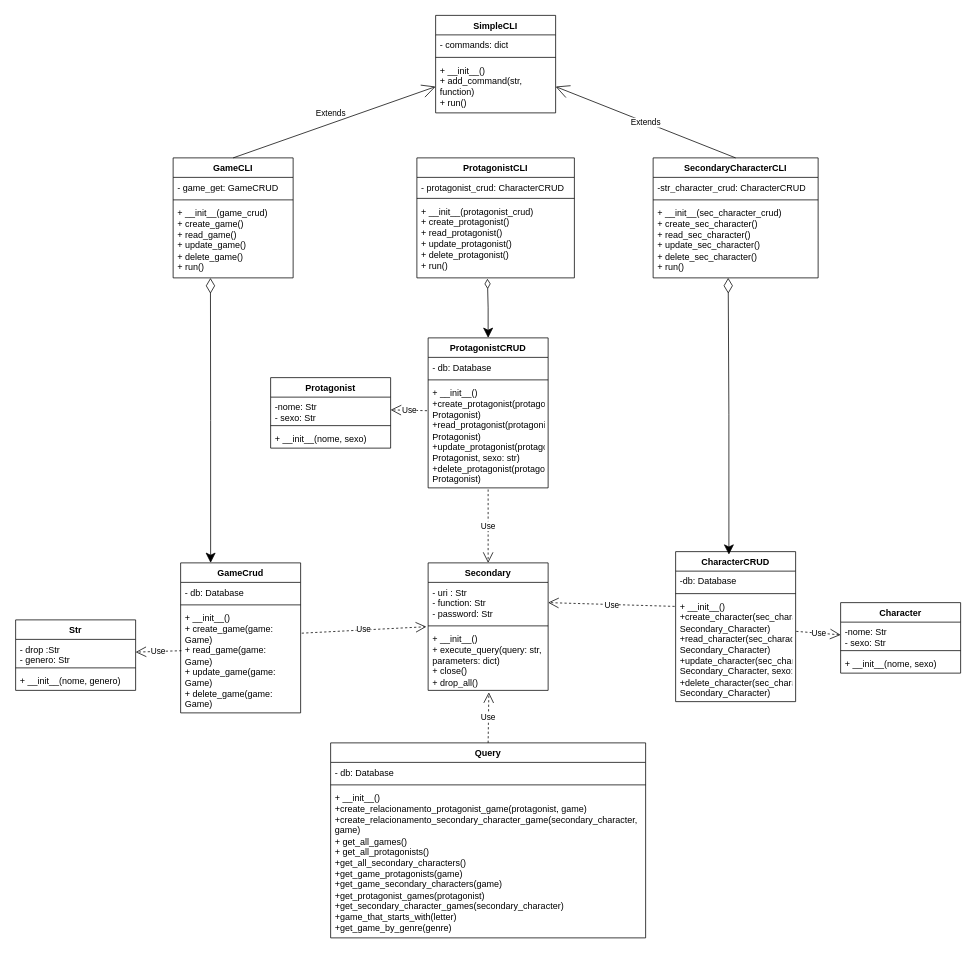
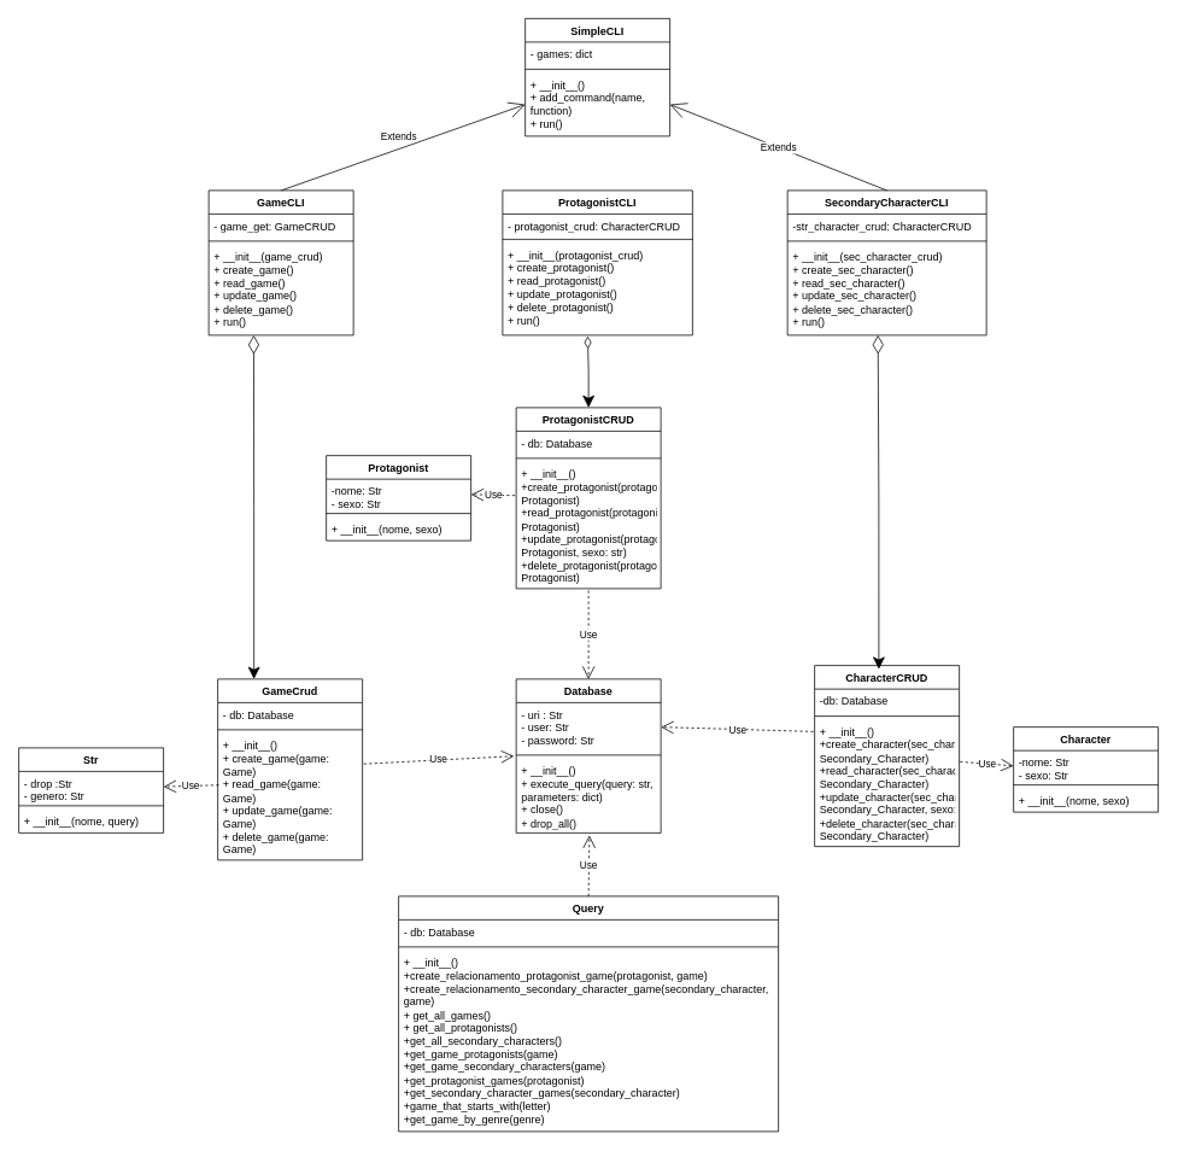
- <mxCell id="44" value="- commands: dict" style="text;strokeColor=none;fillColor=none;align=left;verticalAlign=top;spacingLeft=4;spacingRight=4;overflow=hidden;rotatable=0;points=[[0,0.5],[1,0.5]];portConstraint=eastwest;whiteSpace=wrap;html=1;" vertex="1" parent="43"><mxGeometry y="26" width="160" height="26" as="geometry" /></mxCell>
+ <mxCell id="44" value="- games: dict" style="text;strokeColor=none;fillColor=none;align=left;verticalAlign=top;spacingLeft=4;spacingRight=4;overflow=hidden;rotatable=0;points=[[0,0.5],[1,0.5]];portConstraint=eastwest;whiteSpace=wrap;html=1;" vertex="1" parent="43"><mxGeometry y="26" width="160" height="26" as="geometry" /></mxCell>
- <mxCell id="46" value="&lt;div&gt;+ __init__()&lt;/div&gt;&lt;div&gt;+ add_command(str, function)&lt;/div&gt;&lt;div&gt;+ run()&amp;nbsp;&lt;/div&gt;" style="text;strokeColor=none;fillColor=none;align=left;verticalAlign=top;spacingLeft=4;spacingRight=4;overflow=hidden;rotatable=0;points=[[0,0.5],[1,0.5]];portConstraint=eastwest;whiteSpace=wrap;html=1;" vertex="1" parent="43"><mxGeometry y="60" width="160" height="70" as="geometry" /></mxCell>
+ <mxCell id="46" value="&lt;div&gt;+ __init__()&lt;/div&gt;&lt;div&gt;+ add_command(name, function)&lt;/div&gt;&lt;div&gt;+ run()&amp;nbsp;&lt;/div&gt;" style="text;strokeColor=none;fillColor=none;align=left;verticalAlign=top;spacingLeft=4;spacingRight=4;overflow=hidden;rotatable=0;points=[[0,0.5],[1,0.5]];portConstraint=eastwest;whiteSpace=wrap;html=1;" vertex="1" parent="43"><mxGeometry y="60" width="160" height="70" as="geometry" /></mxCell>
- <mxCell id="2" value="Secondary" style="swimlane;fontStyle=1;align=center;verticalAlign=top;childLayout=stackLayout;horizontal=1;startSize=26;horizontalStack=0;resizeParent=1;resizeParentMax=0;resizeLast=0;collapsible=1;marginBottom=0;whiteSpace=wrap;html=1;" vertex="1" parent="1"><mxGeometry x="570" y="750" width="160" height="170" as="geometry" /></mxCell>
+ <mxCell id="2" value="Database" style="swimlane;fontStyle=1;align=center;verticalAlign=top;childLayout=stackLayout;horizontal=1;startSize=26;horizontalStack=0;resizeParent=1;resizeParentMax=0;resizeLast=0;collapsible=1;marginBottom=0;whiteSpace=wrap;html=1;" vertex="1" parent="1"><mxGeometry x="570" y="750" width="160" height="170" as="geometry" /></mxCell>
- <mxCell id="3" value="- uri : Str&lt;div&gt;- function: Str&lt;/div&gt;&lt;div&gt;- password: Str&lt;/div&gt;" style="text;strokeColor=none;fillColor=none;align=left;verticalAlign=top;spacingLeft=4;spacingRight=4;overflow=hidden;rotatable=0;points=[[0,0.5],[1,0.5]];portConstraint=eastwest;whiteSpace=wrap;html=1;" vertex="1" parent="2"><mxGeometry y="26" width="160" height="54" as="geometry" /></mxCell>
+ <mxCell id="3" value="- uri : Str&lt;div&gt;- user: Str&lt;/div&gt;&lt;div&gt;- password: Str&lt;/div&gt;" style="text;strokeColor=none;fillColor=none;align=left;verticalAlign=top;spacingLeft=4;spacingRight=4;overflow=hidden;rotatable=0;points=[[0,0.5],[1,0.5]];portConstraint=eastwest;whiteSpace=wrap;html=1;" vertex="1" parent="2"><mxGeometry y="26" width="160" height="54" as="geometry" /></mxCell>
- <mxCell id="19" value="+ __init__(nome, genero)" style="text;strokeColor=none;fillColor=none;align=left;verticalAlign=top;spacingLeft=4;spacingRight=4;overflow=hidden;rotatable=0;points=[[0,0.5],[1,0.5]];portConstraint=eastwest;whiteSpace=wrap;html=1;" vertex="1" parent="16"><mxGeometry y="68" width="160" height="26" as="geometry" /></mxCell>
+ <mxCell id="19" value="+ __init__(nome, query)" style="text;strokeColor=none;fillColor=none;align=left;verticalAlign=top;spacingLeft=4;spacingRight=4;overflow=hidden;rotatable=0;points=[[0,0.5],[1,0.5]];portConstraint=eastwest;whiteSpace=wrap;html=1;" vertex="1" parent="16"><mxGeometry y="68" width="160" height="26" as="geometry" /></mxCell>
